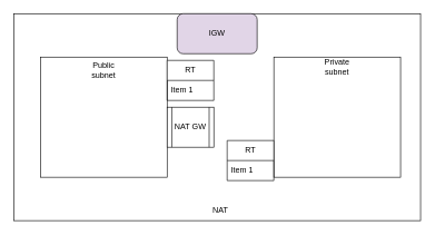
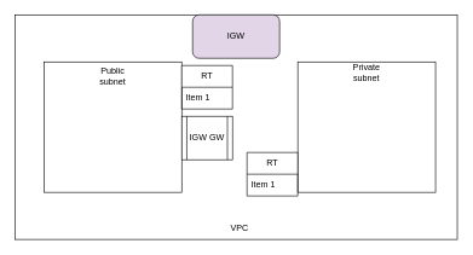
- <mxCell id="9" value="NAT GW" style="shape=process;whiteSpace=wrap;html=1;backgroundOutline=1;" vertex="1" parent="1"><mxGeometry x="250" y="160" width="70" height="60" as="geometry" /></mxCell>
+ <mxCell id="9" value="IGW GW" style="shape=process;whiteSpace=wrap;html=1;backgroundOutline=1;" vertex="1" parent="1"><mxGeometry x="250" y="160" width="70" height="60" as="geometry" /></mxCell>
- <mxCell id="13" value="NAT" style="text;html=1;align=center;verticalAlign=middle;whiteSpace=wrap;rounded=0;" vertex="1" parent="1"><mxGeometry x="300" y="300" width="60" height="30" as="geometry" /></mxCell>
+ <mxCell id="13" value="VPC" style="text;html=1;align=center;verticalAlign=middle;whiteSpace=wrap;rounded=0;" vertex="1" parent="1"><mxGeometry x="300" y="300" width="60" height="30" as="geometry" /></mxCell>
